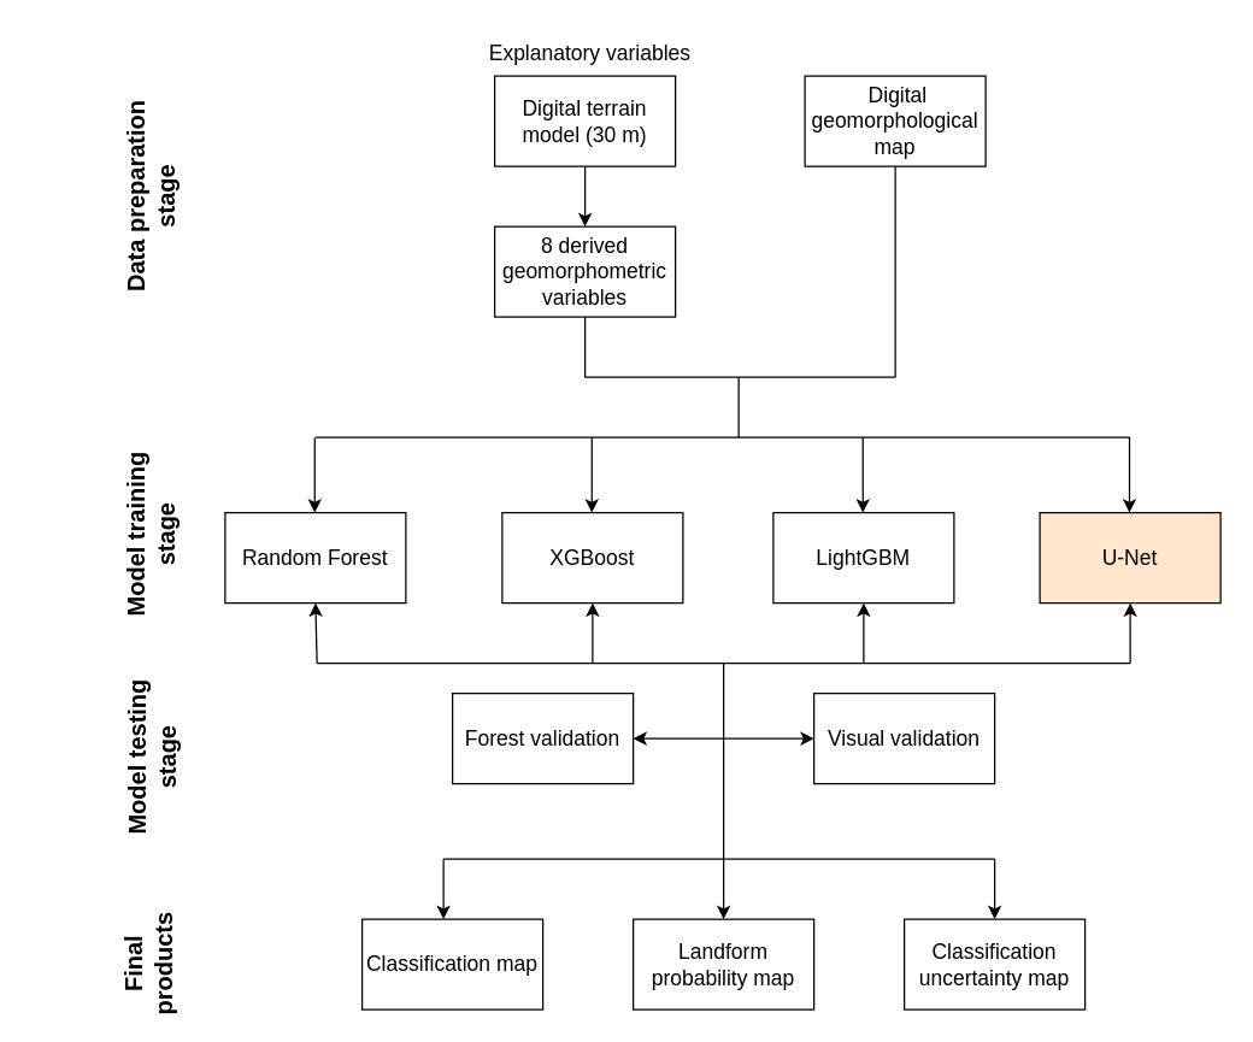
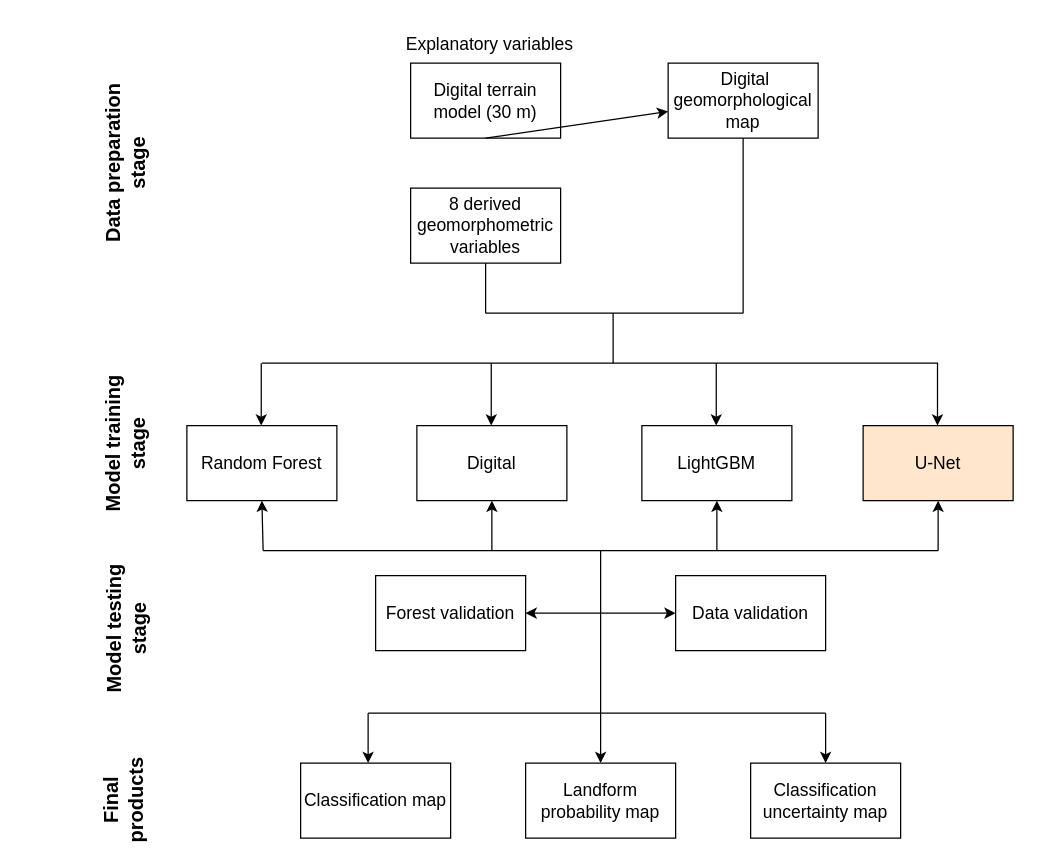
- <mxCell id="14" value="" style="endArrow=classic;html=1;rounded=0;exitX=0.5;exitY=1;exitDx=0;exitDy=0;entryX=0.5;entryY=0;entryDx=0;entryDy=0;" parent="1" source="2" target="7" edge="1"><mxGeometry width="50" height="50" relative="1" as="geometry"><mxPoint x="364" y="330" as="sourcePoint" /><mxPoint x="414" y="280" as="targetPoint" /></mxGeometry></mxCell>
+ <mxCell id="14" value="" style="endArrow=classic;html=1;rounded=0;exitX=0.5;exitY=1;exitDx=0;exitDy=0;" parent="1" source="2" target="8" edge="1"><mxGeometry width="50" height="50" relative="1" as="geometry"><mxPoint x="364" y="330" as="sourcePoint" /><mxPoint x="414" y="280" as="targetPoint" /></mxGeometry></mxCell>
- <mxCell id="4" value="&lt;div style=&quot;font-size: 14px;&quot;&gt;XGBoost&lt;/div&gt;" style="rounded=0;whiteSpace=wrap;html=1;fontSize=14;" parent="1" vertex="1"><mxGeometry x="333" y="340" width="120" height="60" as="geometry" /></mxCell>
+ <mxCell id="4" value="&lt;div style=&quot;font-size: 14px;&quot;&gt;Digital&lt;/div&gt;" style="rounded=0;whiteSpace=wrap;html=1;fontSize=14;" parent="1" vertex="1"><mxGeometry x="333" y="340" width="120" height="60" as="geometry" /></mxCell>
- <mxCell id="25" value="Visual validation" style="rounded=0;whiteSpace=wrap;html=1;fontSize=14;" parent="1" vertex="1"><mxGeometry x="540" y="460" width="120" height="60" as="geometry" /></mxCell>
+ <mxCell id="25" value="Data validation" style="rounded=0;whiteSpace=wrap;html=1;fontSize=14;" parent="1" vertex="1"><mxGeometry x="540" y="460" width="120" height="60" as="geometry" /></mxCell>
